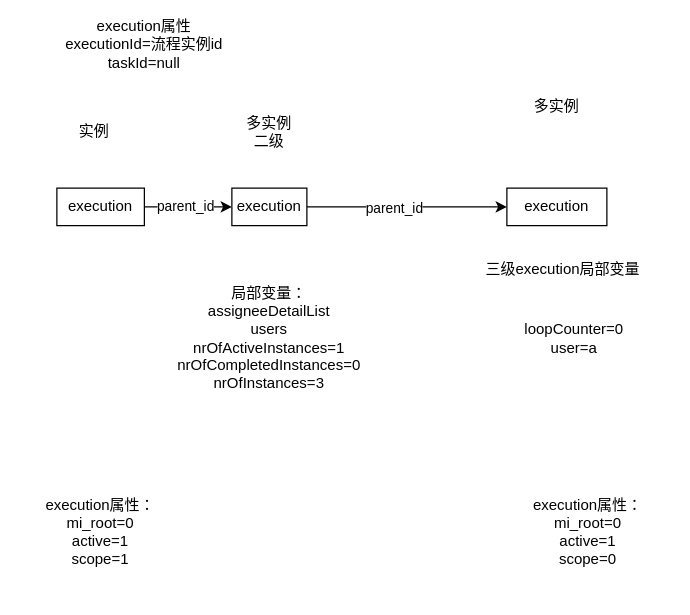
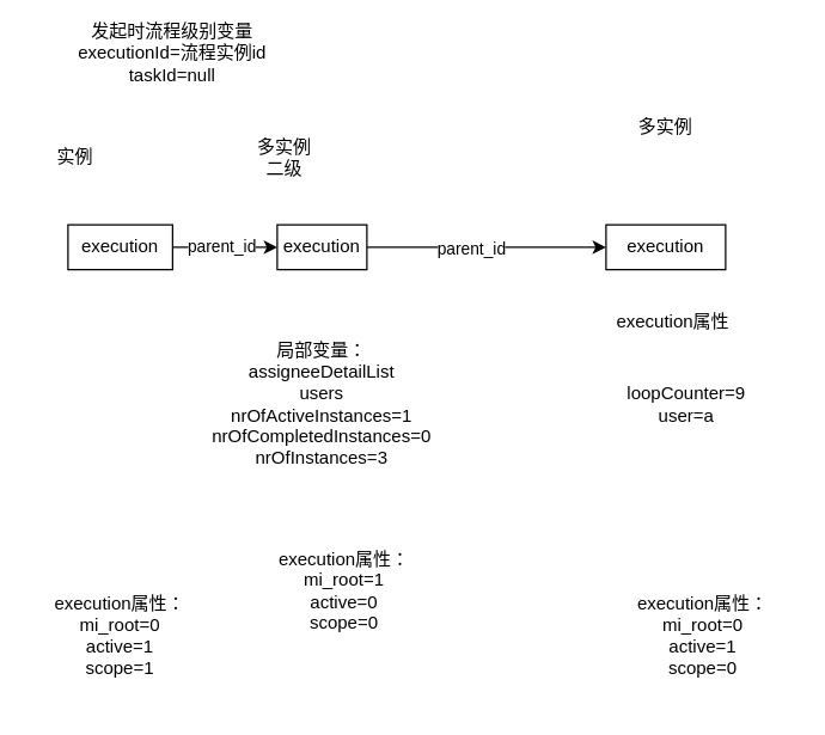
- <mxCell id="18" value="execution属性&lt;br&gt;executionId=流程实例id&lt;br&gt;taskId=null" style="text;html=1;strokeColor=none;fillColor=none;align=center;verticalAlign=middle;whiteSpace=wrap;rounded=0;" parent="1" vertex="1"><mxGeometry x="30" y="20" width="170" height="30" as="geometry" /></mxCell>
+ <mxCell id="18" value="发起时流程级别变量&lt;br&gt;executionId=流程实例id&lt;br&gt;taskId=null" style="text;html=1;strokeColor=none;fillColor=none;align=center;verticalAlign=middle;whiteSpace=wrap;rounded=0;" parent="1" vertex="1"><mxGeometry x="30" y="20" width="170" height="30" as="geometry" /></mxCell>
- <mxCell id="9" value="实例" style="text;html=1;strokeColor=none;fillColor=none;align=center;verticalAlign=middle;whiteSpace=wrap;rounded=0;" parent="1" vertex="1"><mxGeometry y="90" width="60" height="30" as="geometry" x="45" /></mxCell>
+ <mxCell id="9" value="实例" style="text;html=1;strokeColor=none;fillColor=none;align=center;verticalAlign=middle;whiteSpace=wrap;rounded=0;" parent="1" vertex="1"><mxGeometry x="20" y="90" width="60" height="30" as="geometry" /></mxCell>
- <mxCell id="10" value="多实例&lt;br&gt;二级" style="text;html=1;strokeColor=none;fillColor=none;align=center;verticalAlign=middle;whiteSpace=wrap;rounded=0;" parent="1" vertex="1"><mxGeometry x="185" y="90" width="60" height="30" as="geometry" /></mxCell>
+ <mxCell id="10" value="多实例&lt;br&gt;二级" style="text;html=1;strokeColor=none;fillColor=none;align=center;verticalAlign=middle;whiteSpace=wrap;rounded=0;" parent="1" vertex="1"><mxGeometry x="160" y="90" width="60" height="30" as="geometry" /></mxCell>
- <mxCell id="13" value="三级execution局部变量" style="text;html=1;strokeColor=none;fillColor=none;align=center;verticalAlign=middle;whiteSpace=wrap;rounded=0;" parent="1" vertex="1"><mxGeometry x="375" y="200" width="150" height="30" as="geometry" /></mxCell>
+ <mxCell id="13" value="execution属性" style="text;html=1;strokeColor=none;fillColor=none;align=center;verticalAlign=middle;whiteSpace=wrap;rounded=0;" parent="1" vertex="1"><mxGeometry x="375" y="200" width="150" height="30" as="geometry" /></mxCell>
- <mxCell id="12" value="loopCounter=0&lt;br&gt;user=a" style="text;html=1;strokeColor=none;fillColor=none;align=center;verticalAlign=middle;whiteSpace=wrap;rounded=0;" parent="1" vertex="1"><mxGeometry x="409" y="255" width="100" height="30" as="geometry" /></mxCell>
+ <mxCell id="12" value="loopCounter=9&lt;br&gt;user=a" style="text;html=1;strokeColor=none;fillColor=none;align=center;verticalAlign=middle;whiteSpace=wrap;rounded=0;" parent="1" vertex="1"><mxGeometry x="409" y="255" width="100" height="30" as="geometry" /></mxCell>
+ <mxCell id="15" value="execution属性：&lt;br&gt;mi_root=1&lt;br&gt;active=0&lt;br&gt;scope=0" style="text;html=1;strokeColor=none;fillColor=none;align=center;verticalAlign=middle;whiteSpace=wrap;rounded=0;" parent="1" vertex="1"><mxGeometry x="170" y="350" width="120" height="90" as="geometry" /></mxCell>
